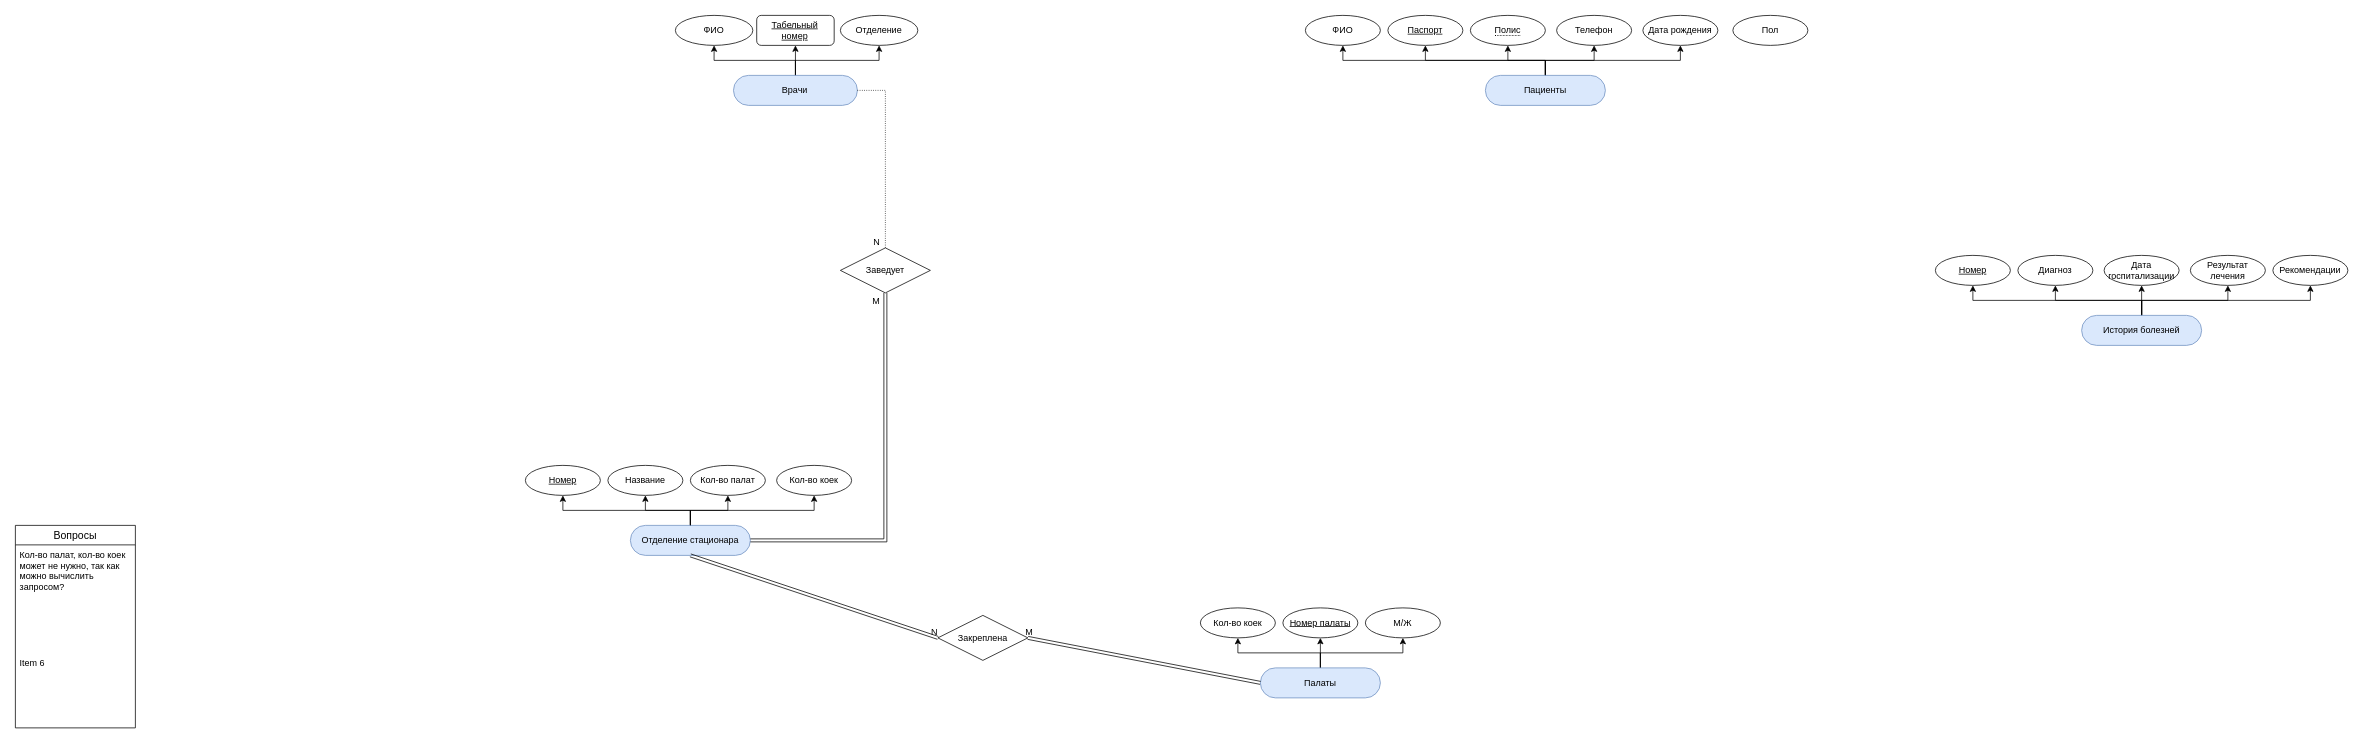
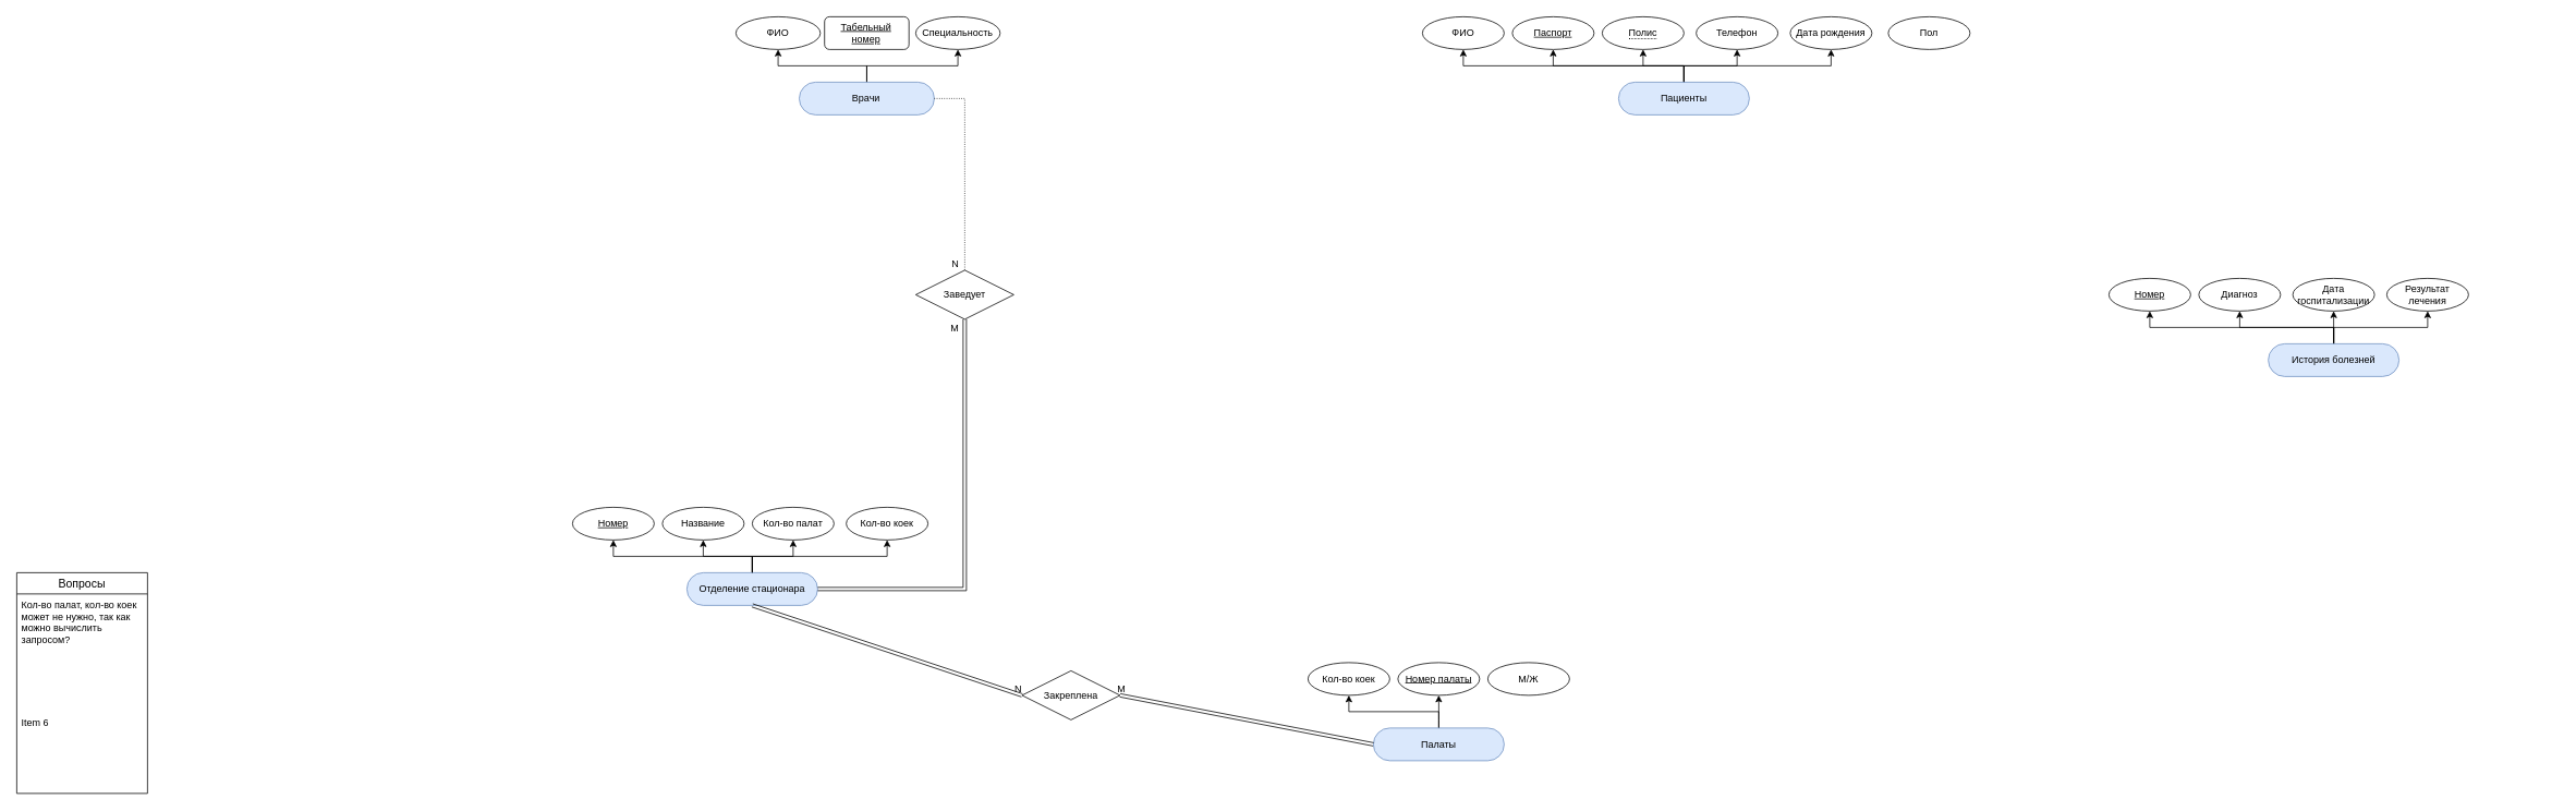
- <mxCell id="46" value="Отделение" style="ellipse;whiteSpace=wrap;html=1;align=center;" parent="43" vertex="1"><mxGeometry x="220.003" width="103.279" height="40" as="geometry" /></mxCell>
+ <mxCell id="46" value="Специальность" style="ellipse;whiteSpace=wrap;html=1;align=center;" parent="43" vertex="1"><mxGeometry x="220.003" width="103.279" height="40" as="geometry" /></mxCell>
- <mxCell id="48" value="" style="edgeStyle=orthogonalEdgeStyle;rounded=0;orthogonalLoop=1;jettySize=auto;html=1;entryX=0.5;entryY=1;entryDx=0;entryDy=0;" parent="43" source="50" target="44" edge="1"><mxGeometry relative="1" as="geometry"><mxPoint x="-10.328" y="-250" as="targetPoint" /></mxGeometry></mxCell>
- <mxCell id="26" value="Рекомендации" style="ellipse;whiteSpace=wrap;html=1;align=center;rounded=1;" parent="15" vertex="1"><mxGeometry x="560" width="100" height="40" as="geometry" /></mxCell>
- <mxCell id="22" style="edgeStyle=orthogonalEdgeStyle;rounded=0;orthogonalLoop=1;jettySize=auto;html=1;entryX=0.5;entryY=1;entryDx=0;entryDy=0;" parent="15" source="24" target="26" edge="1"><mxGeometry relative="1" as="geometry"><Array as="points"><mxPoint x="385" y="60" /><mxPoint x="610" y="60" /></Array></mxGeometry></mxCell>
- <mxCell id="32" style="edgeStyle=orthogonalEdgeStyle;rounded=0;orthogonalLoop=1;jettySize=auto;html=1;entryX=0.5;entryY=1;entryDx=0;entryDy=0;" parent="27" source="33" target="34" edge="1"><mxGeometry relative="1" as="geometry" /></mxCell>
